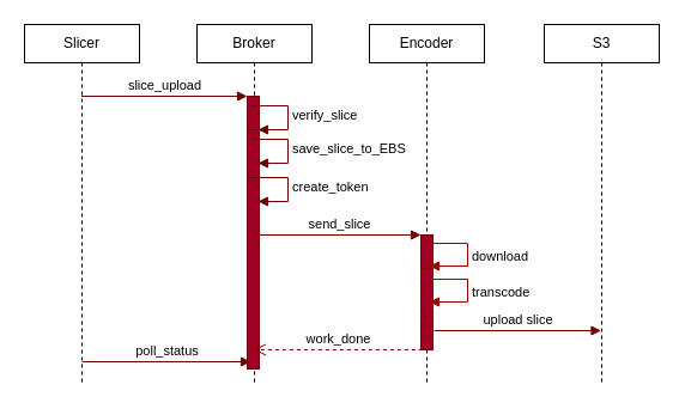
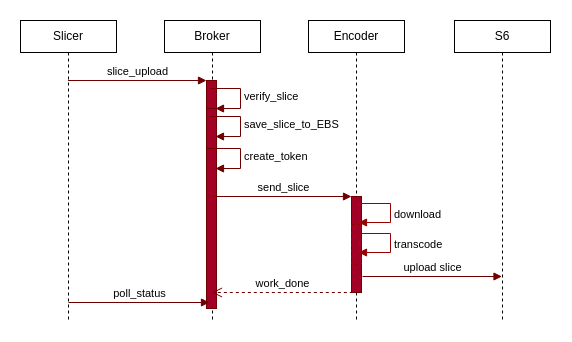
- <mxCell id="18" value="S3" style="shape=umlLifeline;perimeter=lifelinePerimeter;whiteSpace=wrap;html=1;container=1;collapsible=0;recursiveResize=0;outlineConnect=0;size=32;" vertex="1" parent="1"><mxGeometry x="454" y="20" width="96" height="300" as="geometry" /></mxCell>
+ <mxCell id="18" value="S6" style="shape=umlLifeline;perimeter=lifelinePerimeter;whiteSpace=wrap;html=1;container=1;collapsible=0;recursiveResize=0;outlineConnect=0;size=32;" vertex="1" parent="1"><mxGeometry x="454" y="20" width="96" height="300" as="geometry" /></mxCell>
